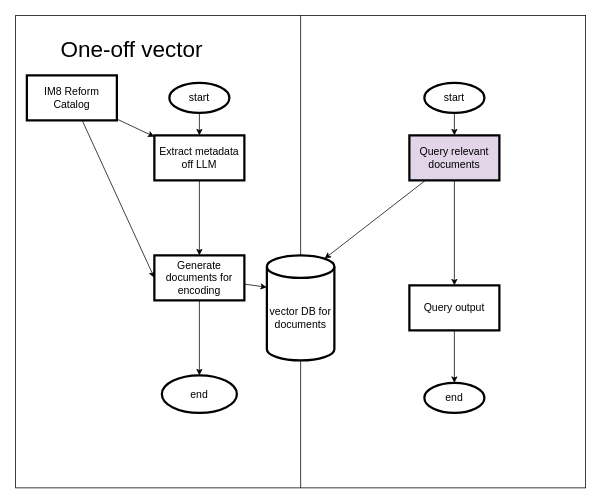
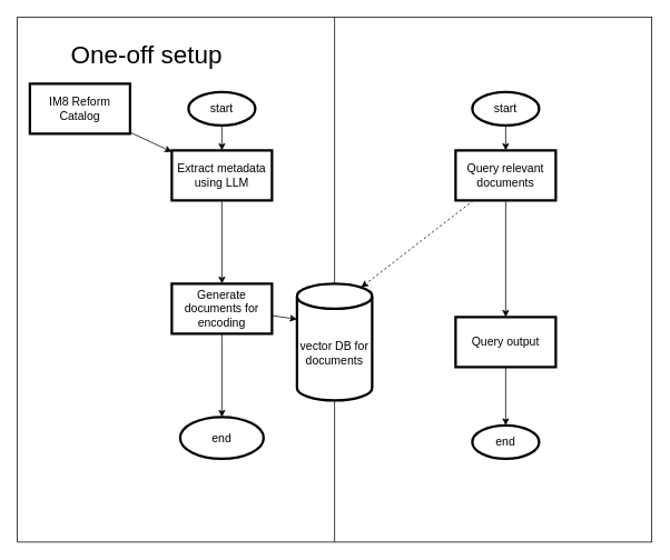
- <mxCell id="3" value="&lt;font style=&quot;font-size: 30px;&quot;&gt;One-off vector&lt;/font&gt;" style="text;html=1;strokeColor=none;fillColor=none;align=center;verticalAlign=middle;whiteSpace=wrap;rounded=0;strokeWidth=3;" vertex="1" parent="1"><mxGeometry x="45" y="50" width="260" height="30" as="geometry" /></mxCell>
+ <mxCell id="3" value="&lt;font style=&quot;font-size: 30px;&quot;&gt;One-off setup&lt;/font&gt;" style="text;html=1;strokeColor=none;fillColor=none;align=center;verticalAlign=middle;whiteSpace=wrap;rounded=0;strokeWidth=3;" vertex="1" parent="1"><mxGeometry x="45" y="50" width="260" height="30" as="geometry" /></mxCell>
- <mxCell id="11" value="Extract metadata off LLM" style="rounded=0;whiteSpace=wrap;html=1;strokeWidth=3;fontSize=14;" vertex="1" parent="1"><mxGeometry x="205" y="180" width="120" height="60" as="geometry" /></mxCell>
+ <mxCell id="11" value="Extract metadata using LLM" style="rounded=0;whiteSpace=wrap;html=1;strokeWidth=3;fontSize=14;" vertex="1" parent="1"><mxGeometry x="205" y="180" width="120" height="60" as="geometry" /></mxCell>
- <mxCell id="22" value="Query relevant documents" style="rounded=0;whiteSpace=wrap;html=1;strokeWidth=3;fontSize=14;fillColor=#e1d5e7;" vertex="1" parent="1"><mxGeometry x="545" y="180" width="120" height="60" as="geometry" /></mxCell>
+ <mxCell id="22" value="Query relevant documents" style="rounded=0;whiteSpace=wrap;html=1;strokeWidth=3;fontSize=14;" vertex="1" parent="1"><mxGeometry x="545" y="180" width="120" height="60" as="geometry" /></mxCell>
- <mxCell id="8" style="edgeStyle=none;html=1;entryX=0;entryY=0.5;entryDx=0;entryDy=0;fontSize=14;" edge="1" parent="1" source="9" target="14"><mxGeometry relative="1" as="geometry" /></mxCell>
- <mxCell id="20" style="edgeStyle=none;html=1;entryX=0.855;entryY=0;entryDx=0;entryDy=4.35;entryPerimeter=0;fontSize=14;" edge="1" parent="1" source="22" target="16"><mxGeometry relative="1" as="geometry" /></mxCell>
+ <mxCell id="20" style="edgeStyle=none;html=1;entryX=0.855;entryY=0;entryDx=0;entryDy=4.35;entryPerimeter=0;fontSize=14;dashed=1;" edge="1" parent="1" source="22" target="16"><mxGeometry relative="1" as="geometry" /></mxCell>
